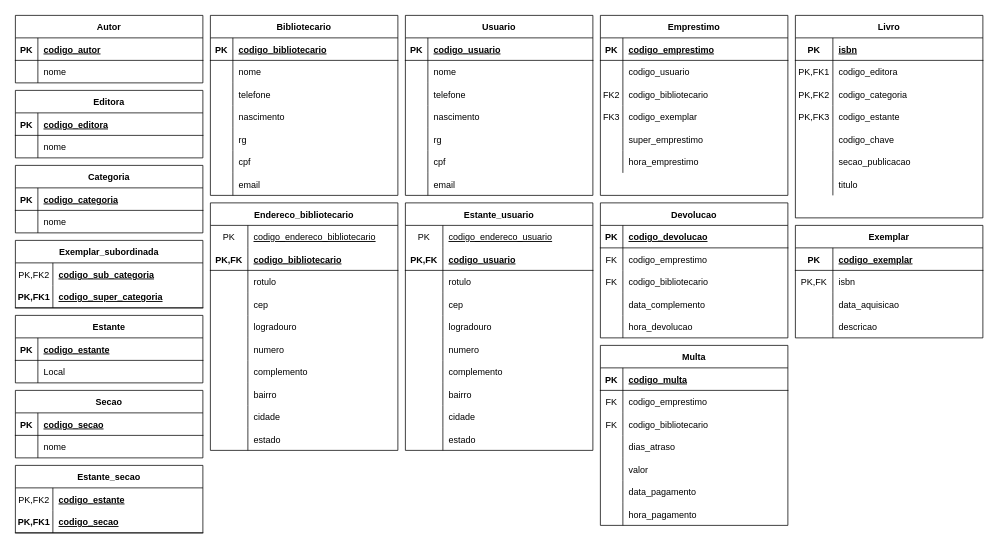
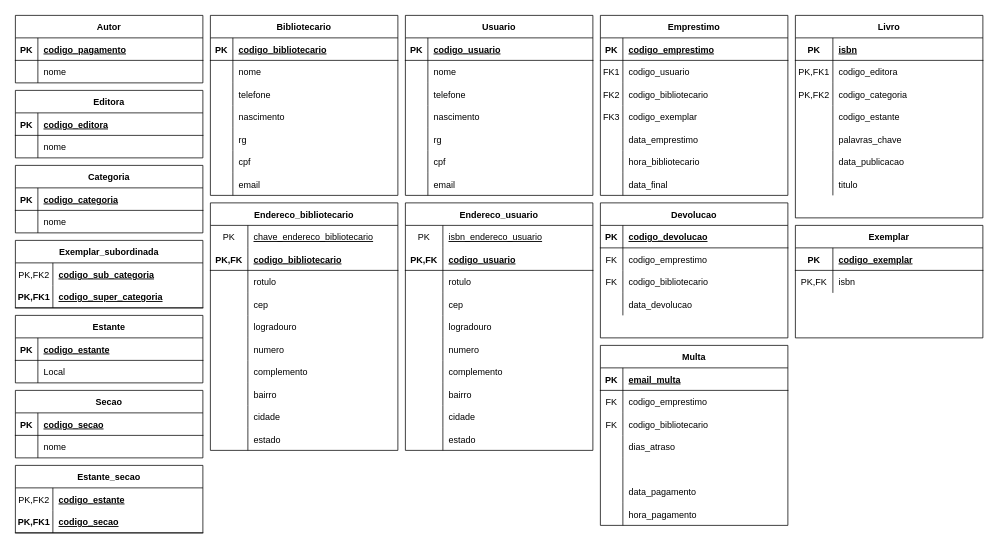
- <mxCell id="5" value="codigo_autor" style="shape=partialRectangle;overflow=hidden;connectable=0;fillColor=none;top=0;left=0;bottom=0;right=0;align=left;spacingLeft=6;fontStyle=5;" parent="3" vertex="1"><mxGeometry x="30" width="220" height="30" as="geometry"><mxRectangle width="220" height="30" as="alternateBounds" /></mxGeometry></mxCell>
+ <mxCell id="5" value="codigo_pagamento" style="shape=partialRectangle;overflow=hidden;connectable=0;fillColor=none;top=0;left=0;bottom=0;right=0;align=left;spacingLeft=6;fontStyle=5;" parent="3" vertex="1"><mxGeometry x="30" width="220" height="30" as="geometry"><mxRectangle width="220" height="30" as="alternateBounds" /></mxGeometry></mxCell>
+ <mxCell id="162" value="FK1" style="shape=partialRectangle;overflow=hidden;connectable=0;fillColor=none;top=0;left=0;bottom=0;right=0;" parent="161" vertex="1"><mxGeometry width="30" height="30" as="geometry"><mxRectangle width="30" height="30" as="alternateBounds" /></mxGeometry></mxCell>
- <mxCell id="228" value="PK,FK3" style="shape=partialRectangle;overflow=hidden;connectable=0;fillColor=none;top=0;left=0;bottom=0;right=0;" vertex="1" parent="227"><mxGeometry width="50" height="30" as="geometry"><mxRectangle width="50" height="30" as="alternateBounds" /></mxGeometry></mxCell>
- <mxCell id="172" value="super_emprestimo" style="shape=partialRectangle;overflow=hidden;connectable=0;fillColor=none;top=0;left=0;bottom=0;right=0;align=left;spacingLeft=6;" parent="170" vertex="1"><mxGeometry x="30" width="220" height="30" as="geometry"><mxRectangle width="220" height="30" as="alternateBounds" /></mxGeometry></mxCell>
+ <mxCell id="172" value="data_emprestimo" style="shape=partialRectangle;overflow=hidden;connectable=0;fillColor=none;top=0;left=0;bottom=0;right=0;align=left;spacingLeft=6;" parent="170" vertex="1"><mxGeometry x="30" width="220" height="30" as="geometry"><mxRectangle width="220" height="30" as="alternateBounds" /></mxGeometry></mxCell>
- <mxCell id="232" value="codigo_chave" style="shape=partialRectangle;overflow=hidden;connectable=0;fillColor=none;top=0;left=0;bottom=0;right=0;align=left;spacingLeft=6;" parent="230" vertex="1"><mxGeometry x="50" width="200" height="30" as="geometry"><mxRectangle width="200" height="30" as="alternateBounds" /></mxGeometry></mxCell>
+ <mxCell id="232" value="palavras_chave" style="shape=partialRectangle;overflow=hidden;connectable=0;fillColor=none;top=0;left=0;bottom=0;right=0;align=left;spacingLeft=6;" parent="230" vertex="1"><mxGeometry x="50" width="200" height="30" as="geometry"><mxRectangle width="200" height="30" as="alternateBounds" /></mxGeometry></mxCell>
- <mxCell id="175" value="hora_emprestimo" style="shape=partialRectangle;overflow=hidden;connectable=0;fillColor=none;top=0;left=0;bottom=0;right=0;align=left;spacingLeft=6;" parent="173" vertex="1"><mxGeometry x="30" width="220" height="30" as="geometry"><mxRectangle width="220" height="30" as="alternateBounds" /></mxGeometry></mxCell>
+ <mxCell id="175" value="hora_bibliotecario" style="shape=partialRectangle;overflow=hidden;connectable=0;fillColor=none;top=0;left=0;bottom=0;right=0;align=left;spacingLeft=6;" parent="173" vertex="1"><mxGeometry x="30" width="220" height="30" as="geometry"><mxRectangle width="220" height="30" as="alternateBounds" /></mxGeometry></mxCell>
- <mxCell id="235" value="secao_publicacao" style="shape=partialRectangle;overflow=hidden;connectable=0;fillColor=none;top=0;left=0;bottom=0;right=0;align=left;spacingLeft=6;" parent="233" vertex="1"><mxGeometry x="50" width="200" height="30" as="geometry"><mxRectangle width="200" height="30" as="alternateBounds" /></mxGeometry></mxCell>
+ <mxCell id="235" value="data_publicacao" style="shape=partialRectangle;overflow=hidden;connectable=0;fillColor=none;top=0;left=0;bottom=0;right=0;align=left;spacingLeft=6;" parent="233" vertex="1"><mxGeometry x="50" width="200" height="30" as="geometry"><mxRectangle width="200" height="30" as="alternateBounds" /></mxGeometry></mxCell>
+ <mxCell id="178" value="data_final" style="shape=partialRectangle;overflow=hidden;connectable=0;fillColor=none;top=0;left=0;bottom=0;right=0;align=left;spacingLeft=6;" parent="176" vertex="1"><mxGeometry x="30" width="220" height="30" as="geometry"><mxRectangle width="220" height="30" as="alternateBounds" /></mxGeometry></mxCell>
- <mxCell id="84" value="Estante_usuario" style="shape=table;startSize=30;container=1;collapsible=1;childLayout=tableLayout;fixedRows=1;rowLines=0;fontStyle=1;align=center;resizeLast=1;" parent="1" vertex="1"><mxGeometry x="540" y="270" width="250" height="330" as="geometry" /></mxCell>
+ <mxCell id="84" value="Endereco_usuario" style="shape=table;startSize=30;container=1;collapsible=1;childLayout=tableLayout;fixedRows=1;rowLines=0;fontStyle=1;align=center;resizeLast=1;" parent="1" vertex="1"><mxGeometry x="540" y="270" width="250" height="330" as="geometry" /></mxCell>
- <mxCell id="56" value="codigo_endereco_bibliotecario" style="shape=partialRectangle;overflow=hidden;connectable=0;fillColor=none;top=0;left=0;bottom=0;right=0;align=left;spacingLeft=6;fontStyle=4" parent="54" vertex="1"><mxGeometry x="50" width="200" height="30" as="geometry"><mxRectangle width="200" height="30" as="alternateBounds" /></mxGeometry></mxCell>
+ <mxCell id="56" value="chave_endereco_bibliotecario" style="shape=partialRectangle;overflow=hidden;connectable=0;fillColor=none;top=0;left=0;bottom=0;right=0;align=left;spacingLeft=6;fontStyle=4" parent="54" vertex="1"><mxGeometry x="50" width="200" height="30" as="geometry"><mxRectangle width="200" height="30" as="alternateBounds" /></mxGeometry></mxCell>
- <mxCell id="87" value="codigo_endereco_usuario" style="shape=partialRectangle;overflow=hidden;connectable=0;fillColor=none;top=0;left=0;bottom=0;right=0;align=left;spacingLeft=6;fontStyle=4" parent="85" vertex="1"><mxGeometry x="50" width="200" height="30" as="geometry"><mxRectangle width="200" height="30" as="alternateBounds" /></mxGeometry></mxCell>
+ <mxCell id="87" value="isbn_endereco_usuario" style="shape=partialRectangle;overflow=hidden;connectable=0;fillColor=none;top=0;left=0;bottom=0;right=0;align=left;spacingLeft=6;fontStyle=4" parent="85" vertex="1"><mxGeometry x="50" width="200" height="30" as="geometry"><mxRectangle width="200" height="30" as="alternateBounds" /></mxGeometry></mxCell>
- <mxCell id="250" value="data_aquisicao" style="shape=partialRectangle;overflow=hidden;connectable=0;fillColor=none;top=0;left=0;bottom=0;right=0;align=left;spacingLeft=6;" parent="248" vertex="1"><mxGeometry x="50" width="200" height="30" as="geometry"><mxRectangle width="200" height="30" as="alternateBounds" /></mxGeometry></mxCell>
- <mxCell id="191" value="data_complemento" style="shape=partialRectangle;overflow=hidden;connectable=0;fillColor=none;top=0;left=0;bottom=0;right=0;align=left;spacingLeft=6;" parent="189" vertex="1"><mxGeometry x="30" width="220" height="30" as="geometry"><mxRectangle width="220" height="30" as="alternateBounds" /></mxGeometry></mxCell>
+ <mxCell id="191" value="data_devolucao" style="shape=partialRectangle;overflow=hidden;connectable=0;fillColor=none;top=0;left=0;bottom=0;right=0;align=left;spacingLeft=6;" parent="189" vertex="1"><mxGeometry x="30" width="220" height="30" as="geometry"><mxRectangle width="220" height="30" as="alternateBounds" /></mxGeometry></mxCell>
- <mxCell id="194" value="hora_devolucao" style="shape=partialRectangle;overflow=hidden;connectable=0;fillColor=none;top=0;left=0;bottom=0;right=0;align=left;spacingLeft=6;" parent="192" vertex="1"><mxGeometry x="30" width="220" height="30" as="geometry"><mxRectangle width="220" height="30" as="alternateBounds" /></mxGeometry></mxCell>
- <mxCell id="253" value="descricao" style="shape=partialRectangle;overflow=hidden;connectable=0;fillColor=none;top=0;left=0;bottom=0;right=0;align=left;spacingLeft=6;" parent="251" vertex="1"><mxGeometry x="50" width="200" height="30" as="geometry"><mxRectangle width="200" height="30" as="alternateBounds" /></mxGeometry></mxCell>
- <mxCell id="198" value="codigo_multa" style="shape=partialRectangle;overflow=hidden;connectable=0;fillColor=none;top=0;left=0;bottom=0;right=0;align=left;spacingLeft=6;fontStyle=5;" parent="196" vertex="1"><mxGeometry x="30" width="220" height="30" as="geometry"><mxRectangle width="220" height="30" as="alternateBounds" /></mxGeometry></mxCell>
+ <mxCell id="198" value="email_multa" style="shape=partialRectangle;overflow=hidden;connectable=0;fillColor=none;top=0;left=0;bottom=0;right=0;align=left;spacingLeft=6;fontStyle=5;" parent="196" vertex="1"><mxGeometry x="30" width="220" height="30" as="geometry"><mxRectangle width="220" height="30" as="alternateBounds" /></mxGeometry></mxCell>
- <mxCell id="210" value="valor" style="shape=partialRectangle;overflow=hidden;connectable=0;fillColor=none;top=0;left=0;bottom=0;right=0;align=left;spacingLeft=6;" parent="208" vertex="1"><mxGeometry x="30" width="220" height="30" as="geometry"><mxRectangle width="220" height="30" as="alternateBounds" /></mxGeometry></mxCell>
